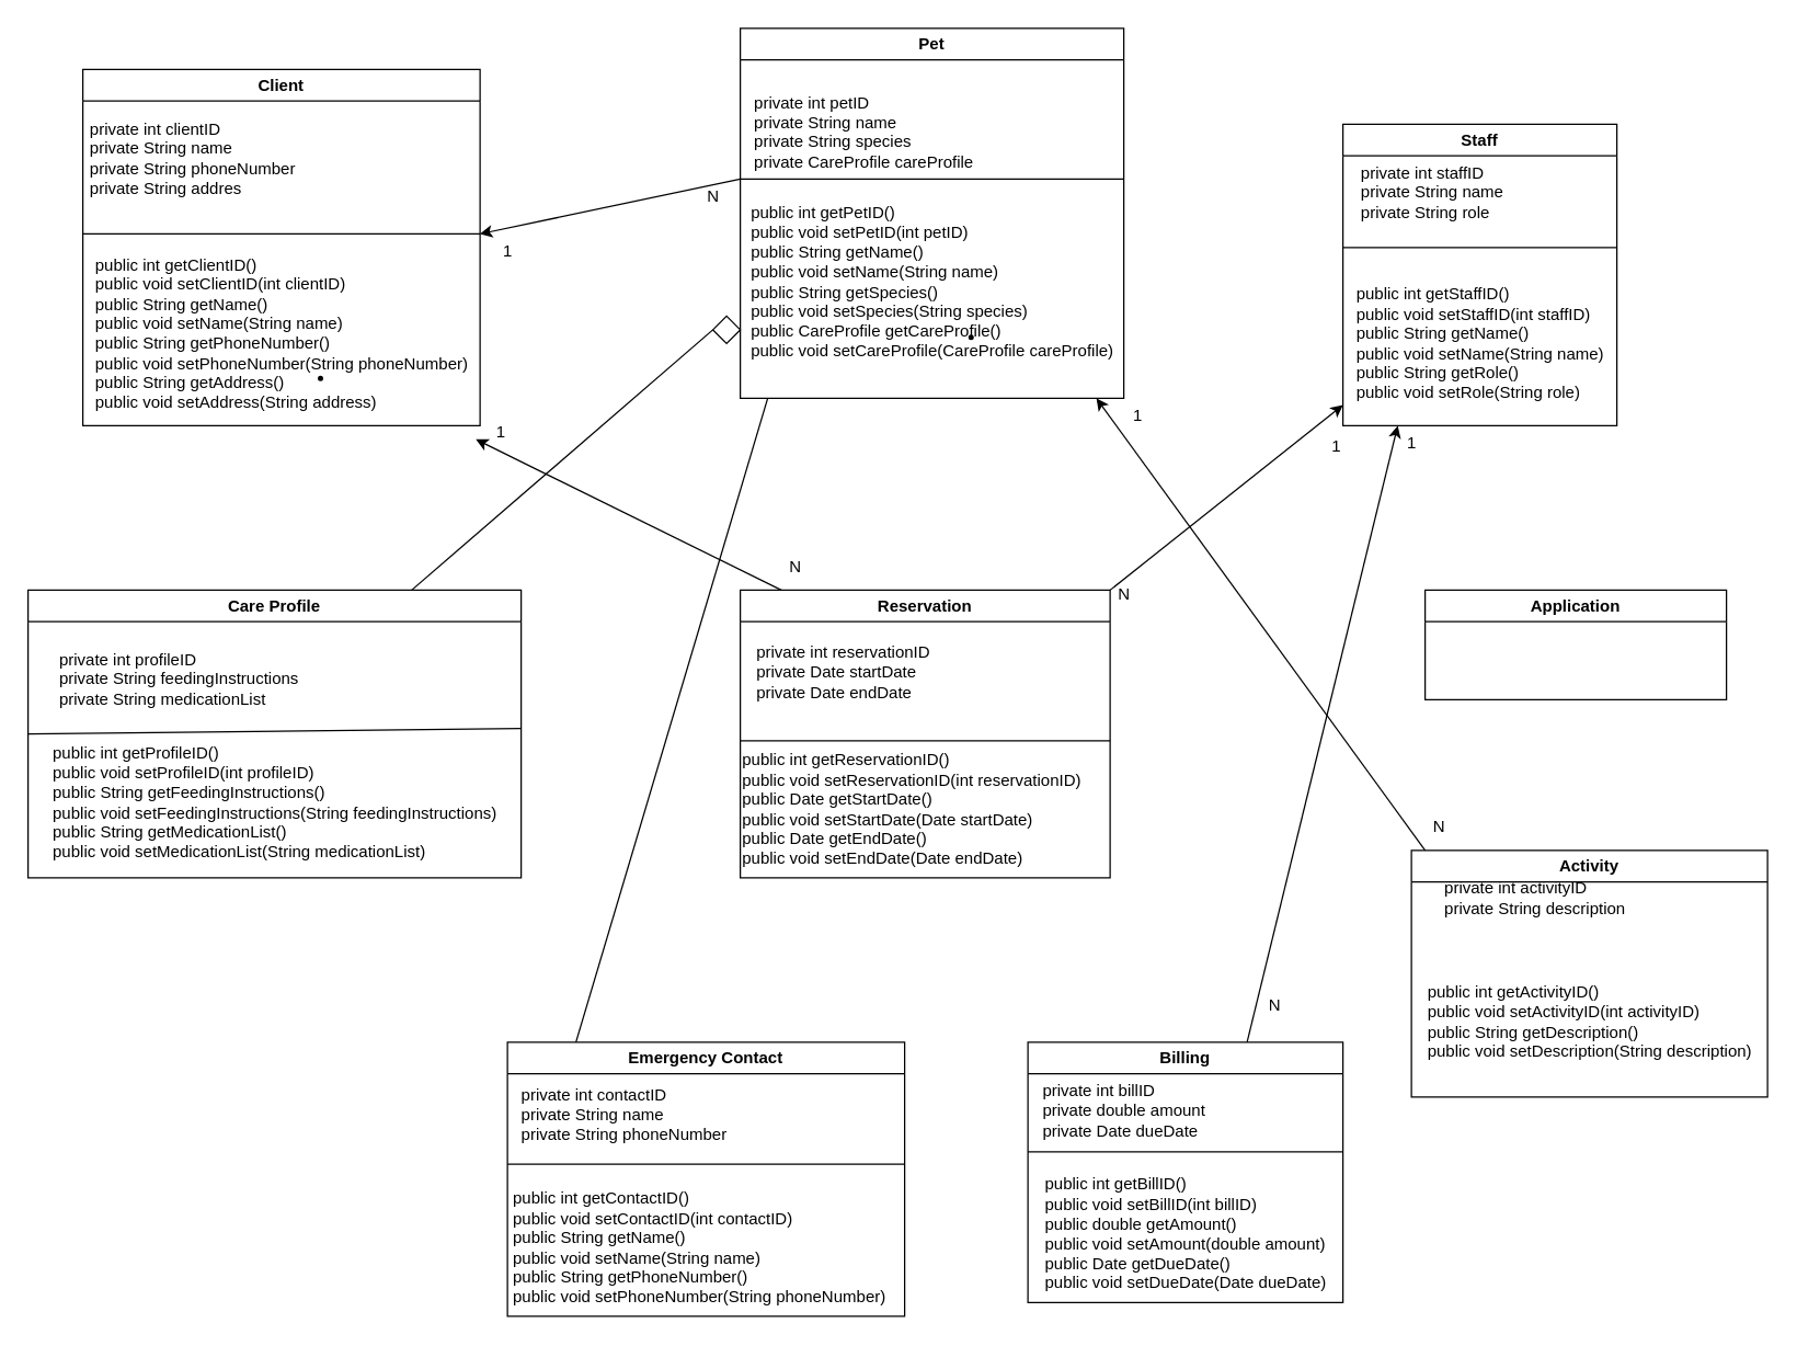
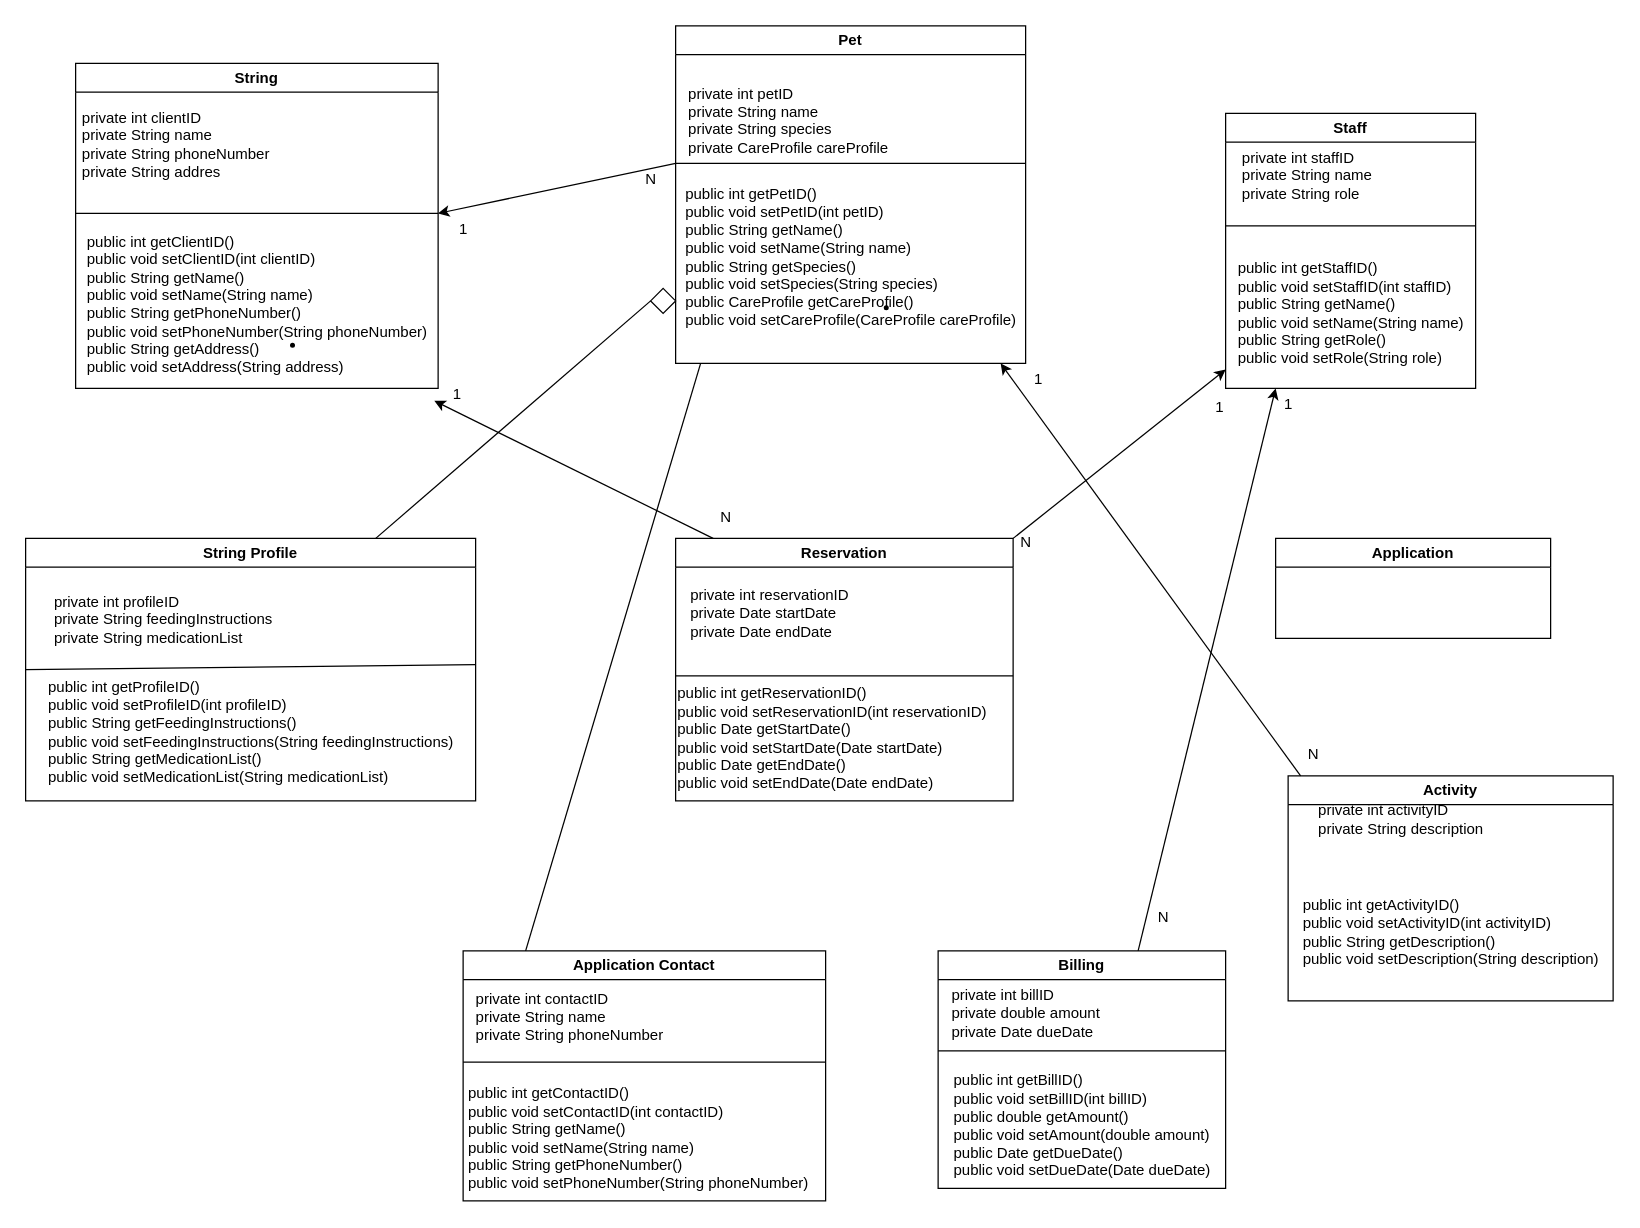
- <mxCell id="2" value="Client" style="swimlane;whiteSpace=wrap;html=1;" vertex="1" parent="1"><mxGeometry x="60" y="50" width="290" height="260" as="geometry" /></mxCell>
+ <mxCell id="2" value="String" style="swimlane;whiteSpace=wrap;html=1;" vertex="1" parent="1"><mxGeometry x="60" y="50" width="290" height="260" as="geometry" /></mxCell>
- <mxCell id="7" value="Care Profile" style="swimlane;whiteSpace=wrap;html=1;" vertex="1" parent="1"><mxGeometry x="20" y="430" width="360" height="210" as="geometry" /></mxCell>
+ <mxCell id="7" value="String Profile" style="swimlane;whiteSpace=wrap;html=1;" vertex="1" parent="1"><mxGeometry x="20" y="430" width="360" height="210" as="geometry" /></mxCell>
- <mxCell id="36" value="Application" style="swimlane;whiteSpace=wrap;html=1;startSize=23;" vertex="1" parent="1"><mxGeometry x="1040" y="430" width="220" height="80" as="geometry" /></mxCell>
+ <mxCell id="36" value="Application" style="swimlane;whiteSpace=wrap;html=1;startSize=23;" vertex="1" parent="1"><mxGeometry x="1020" y="430" width="220" height="80" as="geometry" /></mxCell>
- <mxCell id="32" value="Emergency Contact" style="swimlane;whiteSpace=wrap;html=1;startSize=23;" vertex="1" parent="1"><mxGeometry x="370" y="760" width="290" height="200" as="geometry" /></mxCell>
+ <mxCell id="32" value="Application Contact" style="swimlane;whiteSpace=wrap;html=1;startSize=23;" vertex="1" parent="1"><mxGeometry x="370" y="760" width="290" height="200" as="geometry" /></mxCell>
